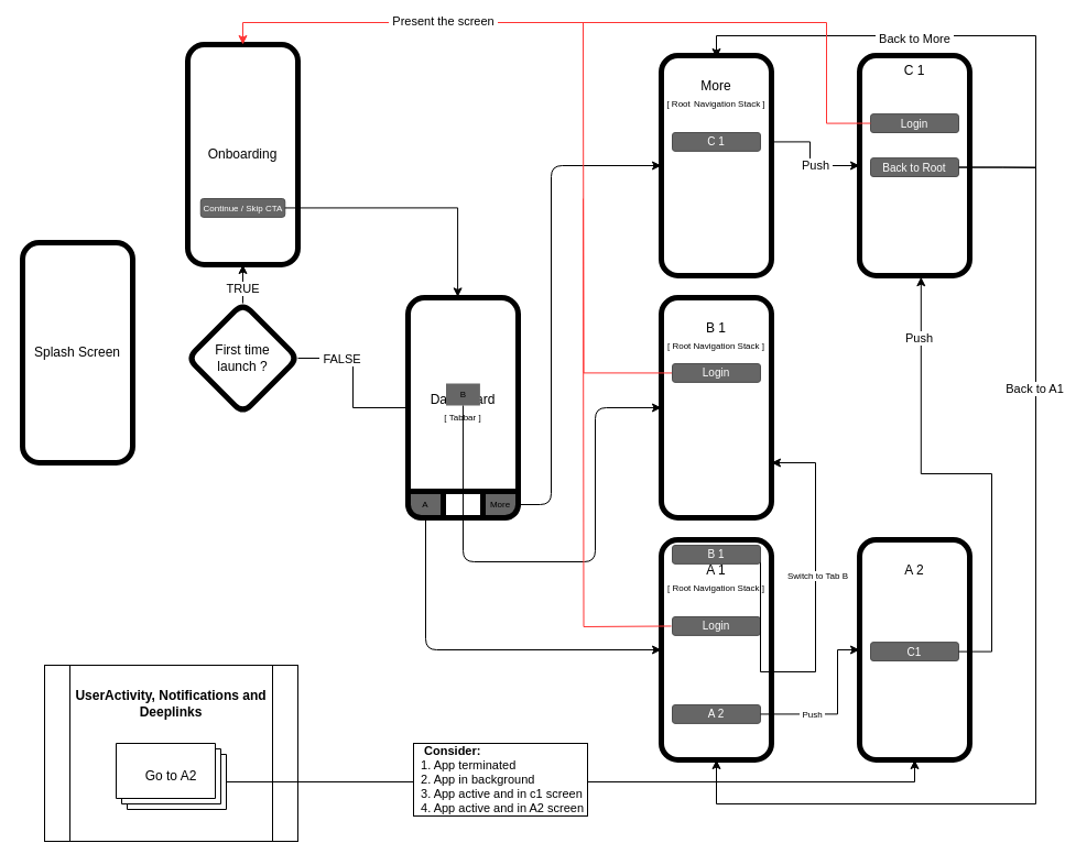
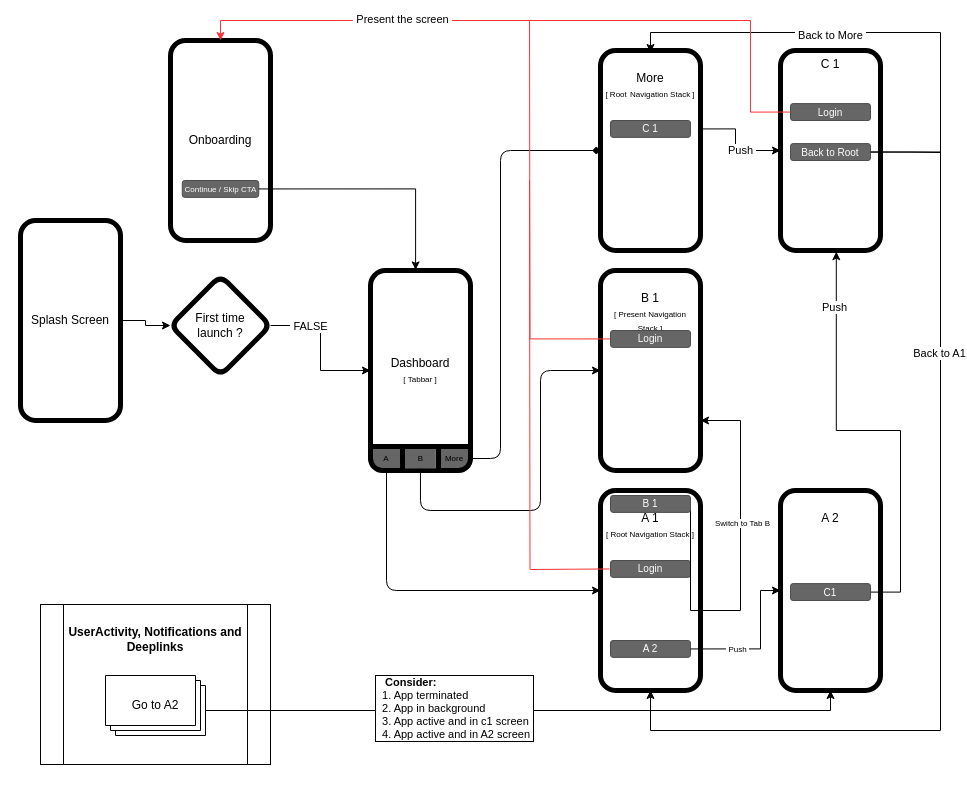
- <mxCell id="26" style="edgeStyle=orthogonalEdgeStyle;rounded=1;orthogonalLoop=1;jettySize=auto;html=1;entryX=0;entryY=0.5;entryDx=0;entryDy=0;curved=0;" parent="1" source="13" target="23" edge="1"><mxGeometry relative="1" as="geometry"><Array as="points"><mxPoint x="500" y="458" /><mxPoint x="500" y="150" /></Array></mxGeometry></mxCell>
+ <mxCell id="26" style="edgeStyle=orthogonalEdgeStyle;rounded=1;orthogonalLoop=1;jettySize=auto;html=1;entryX=0;entryY=0.5;entryDx=0;entryDy=0;curved=0;endArrow=diamond;" parent="1" source="13" target="23" edge="1"><mxGeometry relative="1" as="geometry"><Array as="points"><mxPoint x="500" y="458" /><mxPoint x="500" y="150" /></Array></mxGeometry></mxCell>
- <mxCell id="4" value="" style="edgeStyle=orthogonalEdgeStyle;rounded=0;orthogonalLoop=1;jettySize=auto;html=1;entryX=0.5;entryY=1;entryDx=0;entryDy=0;" parent="1" source="8" target="17" edge="1"><mxGeometry relative="1" as="geometry" /></mxCell>
- <mxCell id="5" value="&amp;nbsp;TRUE&amp;nbsp;" style="edgeLabel;html=1;align=center;verticalAlign=middle;resizable=0;points=[];" parent="4" vertex="1" connectable="0"><mxGeometry x="-0.361" y="1" relative="1" as="geometry"><mxPoint as="offset" /></mxGeometry></mxCell>
- <mxCell id="20" value="&lt;div&gt;&lt;br&gt;&lt;/div&gt;B 1&lt;br&gt;&lt;div&gt;&lt;font style=&quot;font-size: 8px;&quot;&gt;[ Root&amp;nbsp;&lt;/font&gt;&lt;span style=&quot;font-size: 8px;&quot;&gt;Navigation Stack&amp;nbsp;&lt;/span&gt;&lt;span style=&quot;font-size: 8px;&quot;&gt;]&lt;/span&gt;&lt;/div&gt;" style="whiteSpace=wrap;html=1;rounded=1;strokeWidth=5;arcSize=15;verticalAlign=top;" parent="1" vertex="1"><mxGeometry x="600" y="270" width="100" height="200" as="geometry" /></mxCell>
+ <mxCell id="20" value="&lt;div&gt;&lt;br&gt;&lt;/div&gt;B 1&lt;br&gt;&lt;div&gt;&lt;font style=&quot;font-size: 8px;&quot;&gt;[ Present&amp;nbsp;&lt;/font&gt;&lt;span style=&quot;font-size: 8px;&quot;&gt;Navigation Stack&amp;nbsp;&lt;/span&gt;&lt;span style=&quot;font-size: 8px;&quot;&gt;]&lt;/span&gt;&lt;/div&gt;" style="whiteSpace=wrap;html=1;rounded=1;strokeWidth=5;arcSize=15;verticalAlign=top;" parent="1" vertex="1"><mxGeometry x="600" y="270" width="100" height="200" as="geometry" /></mxCell>
+ <mxCell id="2" value="" style="edgeStyle=orthogonalEdgeStyle;rounded=0;orthogonalLoop=1;jettySize=auto;html=1;" parent="1" source="3" target="8" edge="1"><mxGeometry relative="1" as="geometry" /></mxCell>
- <mxCell id="14" value="&lt;span style=&quot;color: light-dark(rgb(0, 0, 0), rgb(255, 255, 255));&quot;&gt;B&lt;/span&gt;" style="text;html=1;align=center;verticalAlign=middle;whiteSpace=wrap;rounded=0;fontSize=8;fillColor=#666666;gradientColor=none;strokeColor=none;fontColor=light-dark(#000000,#000000);" parent="10" vertex="1"><mxGeometry x="34.5" y="78" width="30.9" height="20" as="geometry" /></mxCell>
+ <mxCell id="14" value="&lt;span style=&quot;color: light-dark(rgb(0, 0, 0), rgb(255, 255, 255));&quot;&gt;B&lt;/span&gt;" style="text;html=1;align=center;verticalAlign=middle;whiteSpace=wrap;rounded=0;fontSize=8;fillColor=#666666;gradientColor=none;strokeColor=none;fontColor=light-dark(#000000,#000000);" parent="10" vertex="1"><mxGeometry x="34.5" y="178" width="30.9" height="20" as="geometry" /></mxCell>
- <mxCell id="6" value="" style="edgeStyle=orthogonalEdgeStyle;rounded=0;orthogonalLoop=1;jettySize=auto;html=1;endArrow=none;" parent="1" source="8" target="11" edge="1"><mxGeometry relative="1" as="geometry" /></mxCell>
+ <mxCell id="6" value="" style="edgeStyle=orthogonalEdgeStyle;rounded=0;orthogonalLoop=1;jettySize=auto;html=1;" parent="1" source="8" target="11" edge="1"><mxGeometry relative="1" as="geometry" /></mxCell>
